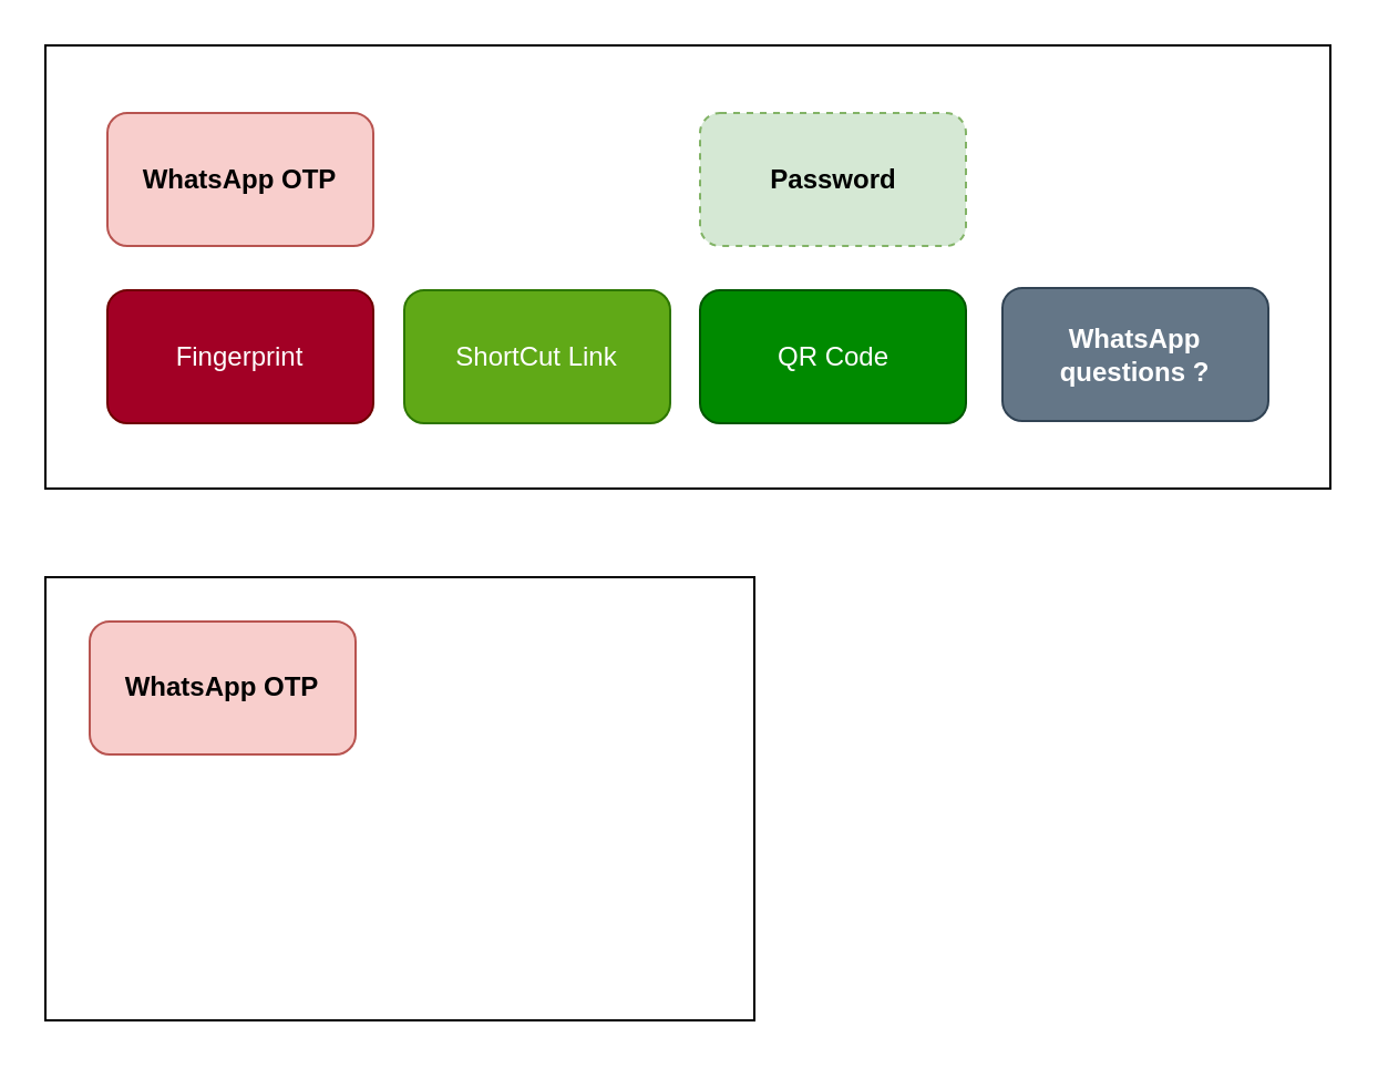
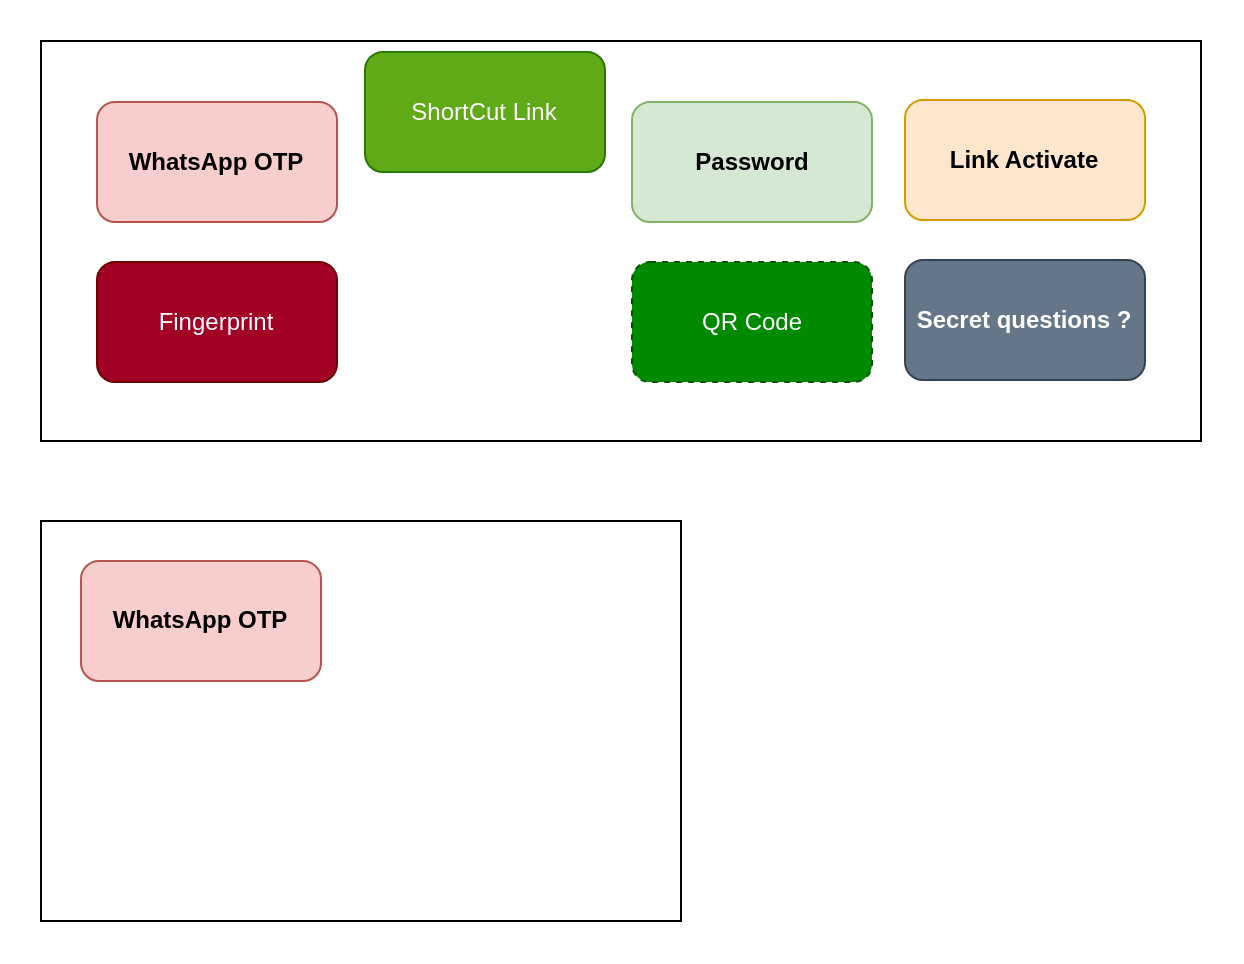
+ <mxCell id="8" value="Link Activate" style="rounded=1;whiteSpace=wrap;html=1;fillColor=#ffe6cc;strokeColor=#d79b00;fontStyle=1" vertex="1" parent="4"><mxGeometry x="432" y="29.5" width="120" height="60" as="geometry" /></mxCell>
- <mxCell id="7" value="Password" style="rounded=1;whiteSpace=wrap;html=1;fillColor=#d5e8d4;strokeColor=#82b366;fontStyle=1;dashed=1;" vertex="1" parent="4"><mxGeometry x="295.5" y="30.5" width="120" height="60" as="geometry" /></mxCell>
+ <mxCell id="7" value="Password" style="rounded=1;whiteSpace=wrap;html=1;fillColor=#d5e8d4;strokeColor=#82b366;fontStyle=1" vertex="1" parent="4"><mxGeometry x="295.5" y="30.5" width="120" height="60" as="geometry" /></mxCell>
- <mxCell id="12" value="WhatsApp questions ?" style="rounded=1;whiteSpace=wrap;html=1;fontStyle=1;fillColor=#647687;fontColor=#ffffff;strokeColor=#314354;" vertex="1" parent="4"><mxGeometry x="432" y="109.5" width="120" height="60" as="geometry" /></mxCell>
+ <mxCell id="12" value="Secret questions ?" style="rounded=1;whiteSpace=wrap;html=1;fontStyle=1;fillColor=#647687;fontColor=#ffffff;strokeColor=#314354;" vertex="1" parent="4"><mxGeometry x="432" y="109.5" width="120" height="60" as="geometry" /></mxCell>
- <mxCell id="10" value="ShortCut Link" style="rounded=1;whiteSpace=wrap;html=1;fillColor=#60a917;fontColor=#ffffff;strokeColor=#2D7600;fontStyle=0" vertex="1" parent="4"><mxGeometry x="162" y="110.5" width="120" height="60" as="geometry" /></mxCell>
+ <mxCell id="10" value="ShortCut Link" style="rounded=1;whiteSpace=wrap;html=1;fillColor=#60a917;fontColor=#ffffff;strokeColor=#2D7600;fontStyle=0" vertex="1" parent="4"><mxGeometry x="162" y="5.5" width="120" height="60" as="geometry" /></mxCell>
- <mxCell id="11" value="QR Code" style="rounded=1;whiteSpace=wrap;html=1;fillColor=#008a00;fontColor=#ffffff;strokeColor=#005700;fontStyle=0" vertex="1" parent="4"><mxGeometry x="295.5" y="110.5" width="120" height="60" as="geometry" /></mxCell>
+ <mxCell id="11" value="QR Code" style="rounded=1;whiteSpace=wrap;html=1;fillColor=#008a00;fontColor=#ffffff;strokeColor=#005700;fontStyle=0;dashed=1;" vertex="1" parent="4"><mxGeometry x="295.5" y="110.5" width="120" height="60" as="geometry" /></mxCell>
